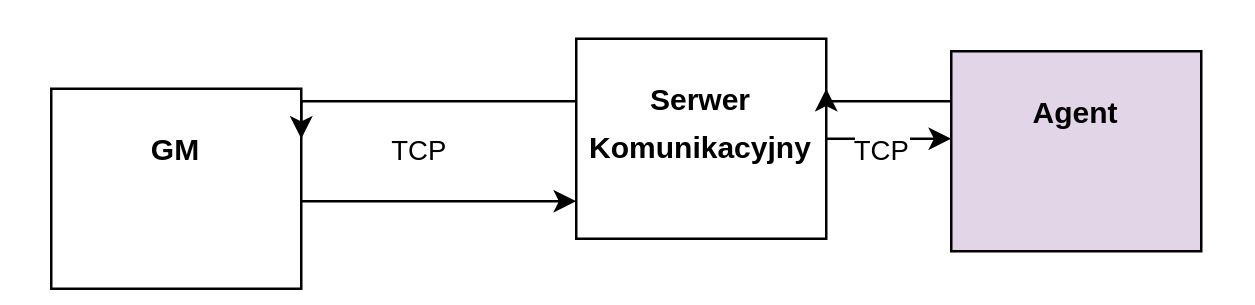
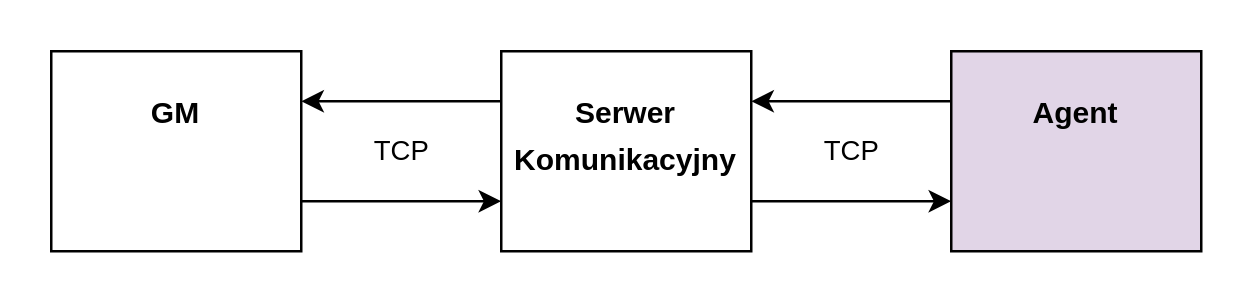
- <mxCell id="6" value="&lt;p style=&quot;margin: 0px ; margin-top: 4px ; text-align: center&quot;&gt;&lt;br&gt;&lt;b&gt;Serwer&lt;/b&gt;&lt;/p&gt;&lt;p style=&quot;margin: 0px ; margin-top: 4px ; text-align: center&quot;&gt;&lt;b&gt;Komunikacyjny&lt;/b&gt;&lt;/p&gt;" style="verticalAlign=top;align=left;overflow=fill;fontSize=12;fontFamily=Helvetica;html=1;" vertex="1" parent="1"><mxGeometry x="230" y="15" width="100" height="80" as="geometry" /></mxCell>
+ <mxCell id="6" value="&lt;p style=&quot;margin: 0px ; margin-top: 4px ; text-align: center&quot;&gt;&lt;br&gt;&lt;b&gt;Serwer&lt;/b&gt;&lt;/p&gt;&lt;p style=&quot;margin: 0px ; margin-top: 4px ; text-align: center&quot;&gt;&lt;b&gt;Komunikacyjny&lt;/b&gt;&lt;/p&gt;" style="verticalAlign=top;align=left;overflow=fill;fontSize=12;fontFamily=Helvetica;html=1;" vertex="1" parent="1"><mxGeometry x="200" y="20" width="100" height="80" as="geometry" /></mxCell>
- <mxCell id="3" value="&lt;p style=&quot;margin: 0px ; margin-top: 4px ; text-align: center&quot;&gt;&lt;br&gt;&lt;b&gt;GM&lt;/b&gt;&lt;/p&gt;" style="verticalAlign=top;align=left;overflow=fill;fontSize=12;fontFamily=Helvetica;html=1;" vertex="1" parent="1"><mxGeometry x="20" y="35" width="100" height="80" as="geometry" /></mxCell>
+ <mxCell id="3" value="&lt;p style=&quot;margin: 0px ; margin-top: 4px ; text-align: center&quot;&gt;&lt;br&gt;&lt;b&gt;GM&lt;/b&gt;&lt;/p&gt;" style="verticalAlign=top;align=left;overflow=fill;fontSize=12;fontFamily=Helvetica;html=1;" vertex="1" parent="1"><mxGeometry x="20" y="20" width="100" height="80" as="geometry" /></mxCell>
